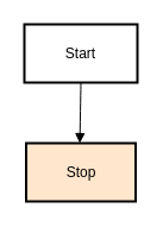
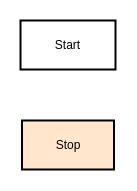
- <mxCell id="4" value="" style="curved=1;startArrow=none;endArrow=block;exitX=0.5;exitY=0.99;entryX=0.49;entryY=-0.01;" parent="1" source="2" target="3" edge="1"><mxGeometry relative="1" as="geometry"><Array as="points" /></mxGeometry></mxCell>
